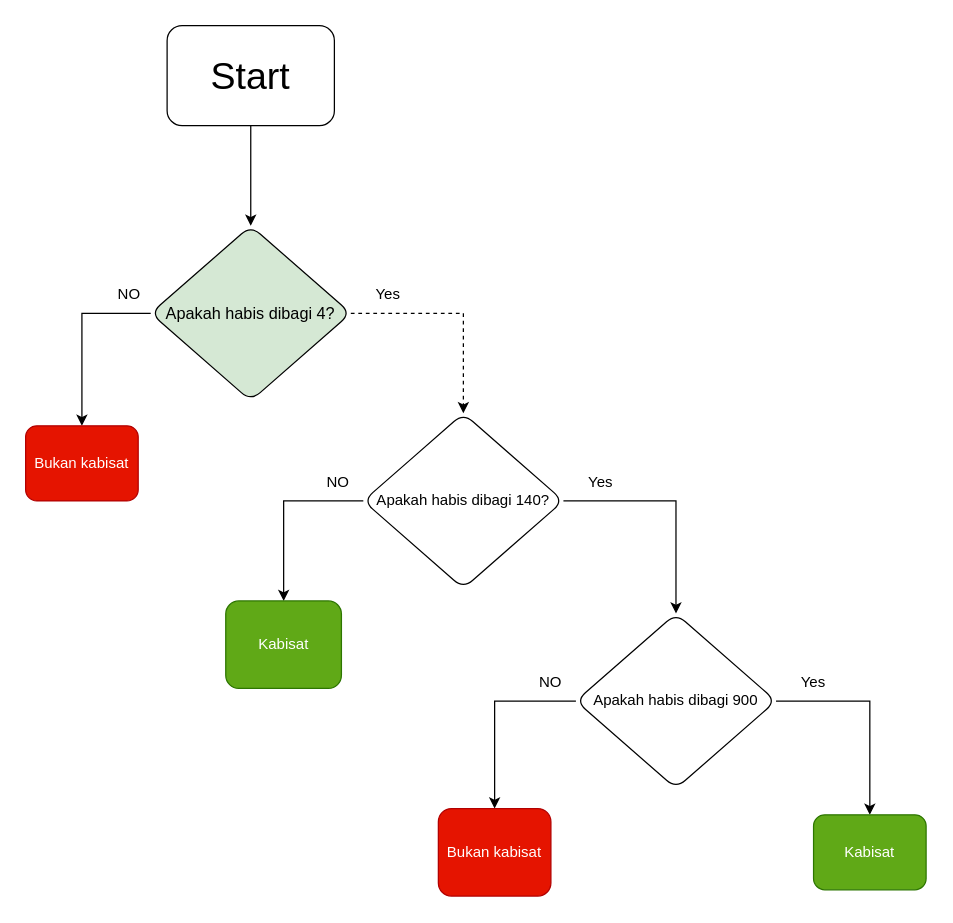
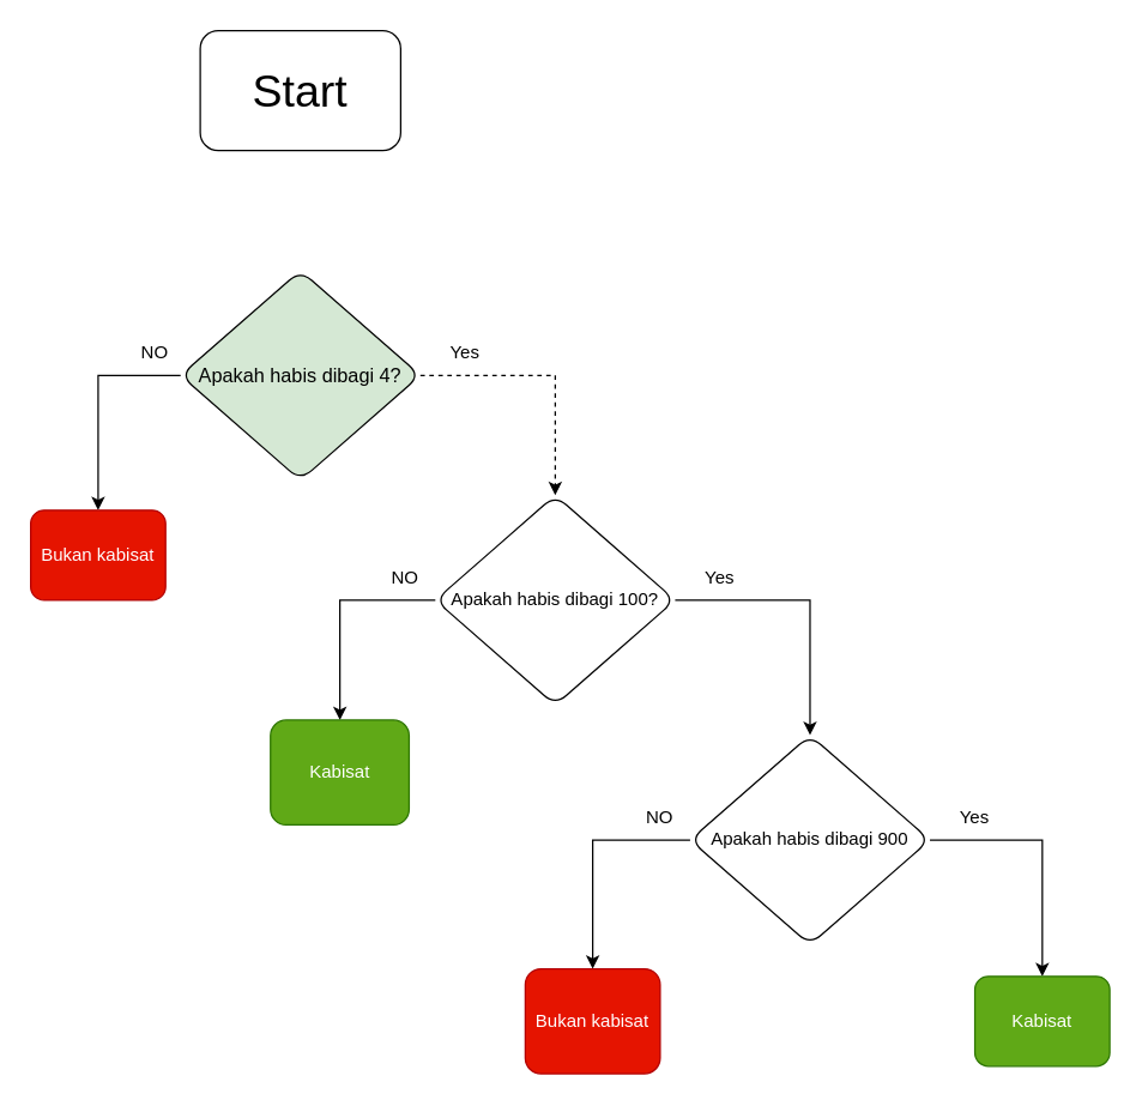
- <mxCell id="2" value="" style="edgeStyle=orthogonalEdgeStyle;rounded=0;orthogonalLoop=1;jettySize=auto;html=1;labelBackgroundColor=none;fontColor=default;" edge="1" parent="1" source="3" target="6"><mxGeometry relative="1" as="geometry"><Array as="points"><mxPoint x="201" y="240" /><mxPoint x="201" y="240" /></Array></mxGeometry></mxCell>
- <mxCell id="9" value="Apakah habis dibagi 140?" style="rhombus;whiteSpace=wrap;html=1;rounded=1;labelBackgroundColor=none;" vertex="1" parent="1"><mxGeometry x="290" y="330" width="160" height="140" as="geometry" /></mxCell>
+ <mxCell id="9" value="Apakah habis dibagi 100?" style="rhombus;whiteSpace=wrap;html=1;rounded=1;labelBackgroundColor=none;" vertex="1" parent="1"><mxGeometry x="290" y="330" width="160" height="140" as="geometry" /></mxCell>
